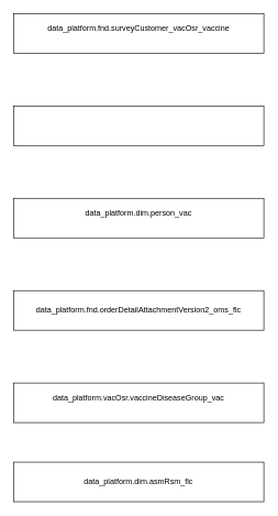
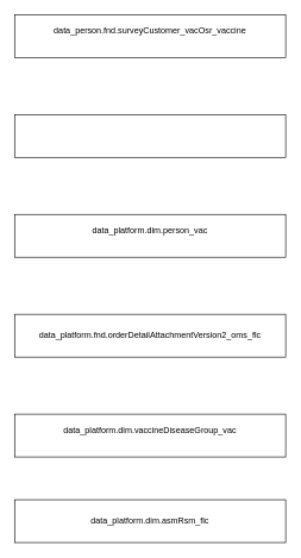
- <mxCell id="2" value="&#10;data_platform.fnd.surveyCustomer_vacOsr_vaccine&#10;&#10;" style="rounded=0;whiteSpace=wrap;html=1;" vertex="1" parent="1"><mxGeometry x="20" y="20" width="380" height="60" as="geometry" /></mxCell>
+ <mxCell id="2" value="&#10;data_person.fnd.surveyCustomer_vacOsr_vaccine&#10;&#10;" style="rounded=0;whiteSpace=wrap;html=1;" vertex="1" parent="1"><mxGeometry x="20" y="20" width="380" height="60" as="geometry" /></mxCell>
- <mxCell id="6" value="&#10;data_platform.vacOsr.vaccineDiseaseGroup_vac&#10;&#10;" style="rounded=0;whiteSpace=wrap;html=1;" vertex="1" parent="1"><mxGeometry x="20" y="580" width="380" height="60" as="geometry" /></mxCell>
+ <mxCell id="6" value="&#10;data_platform.dim.vaccineDiseaseGroup_vac&#10;&#10;" style="rounded=0;whiteSpace=wrap;html=1;" vertex="1" parent="1"><mxGeometry x="20" y="580" width="380" height="60" as="geometry" /></mxCell>
